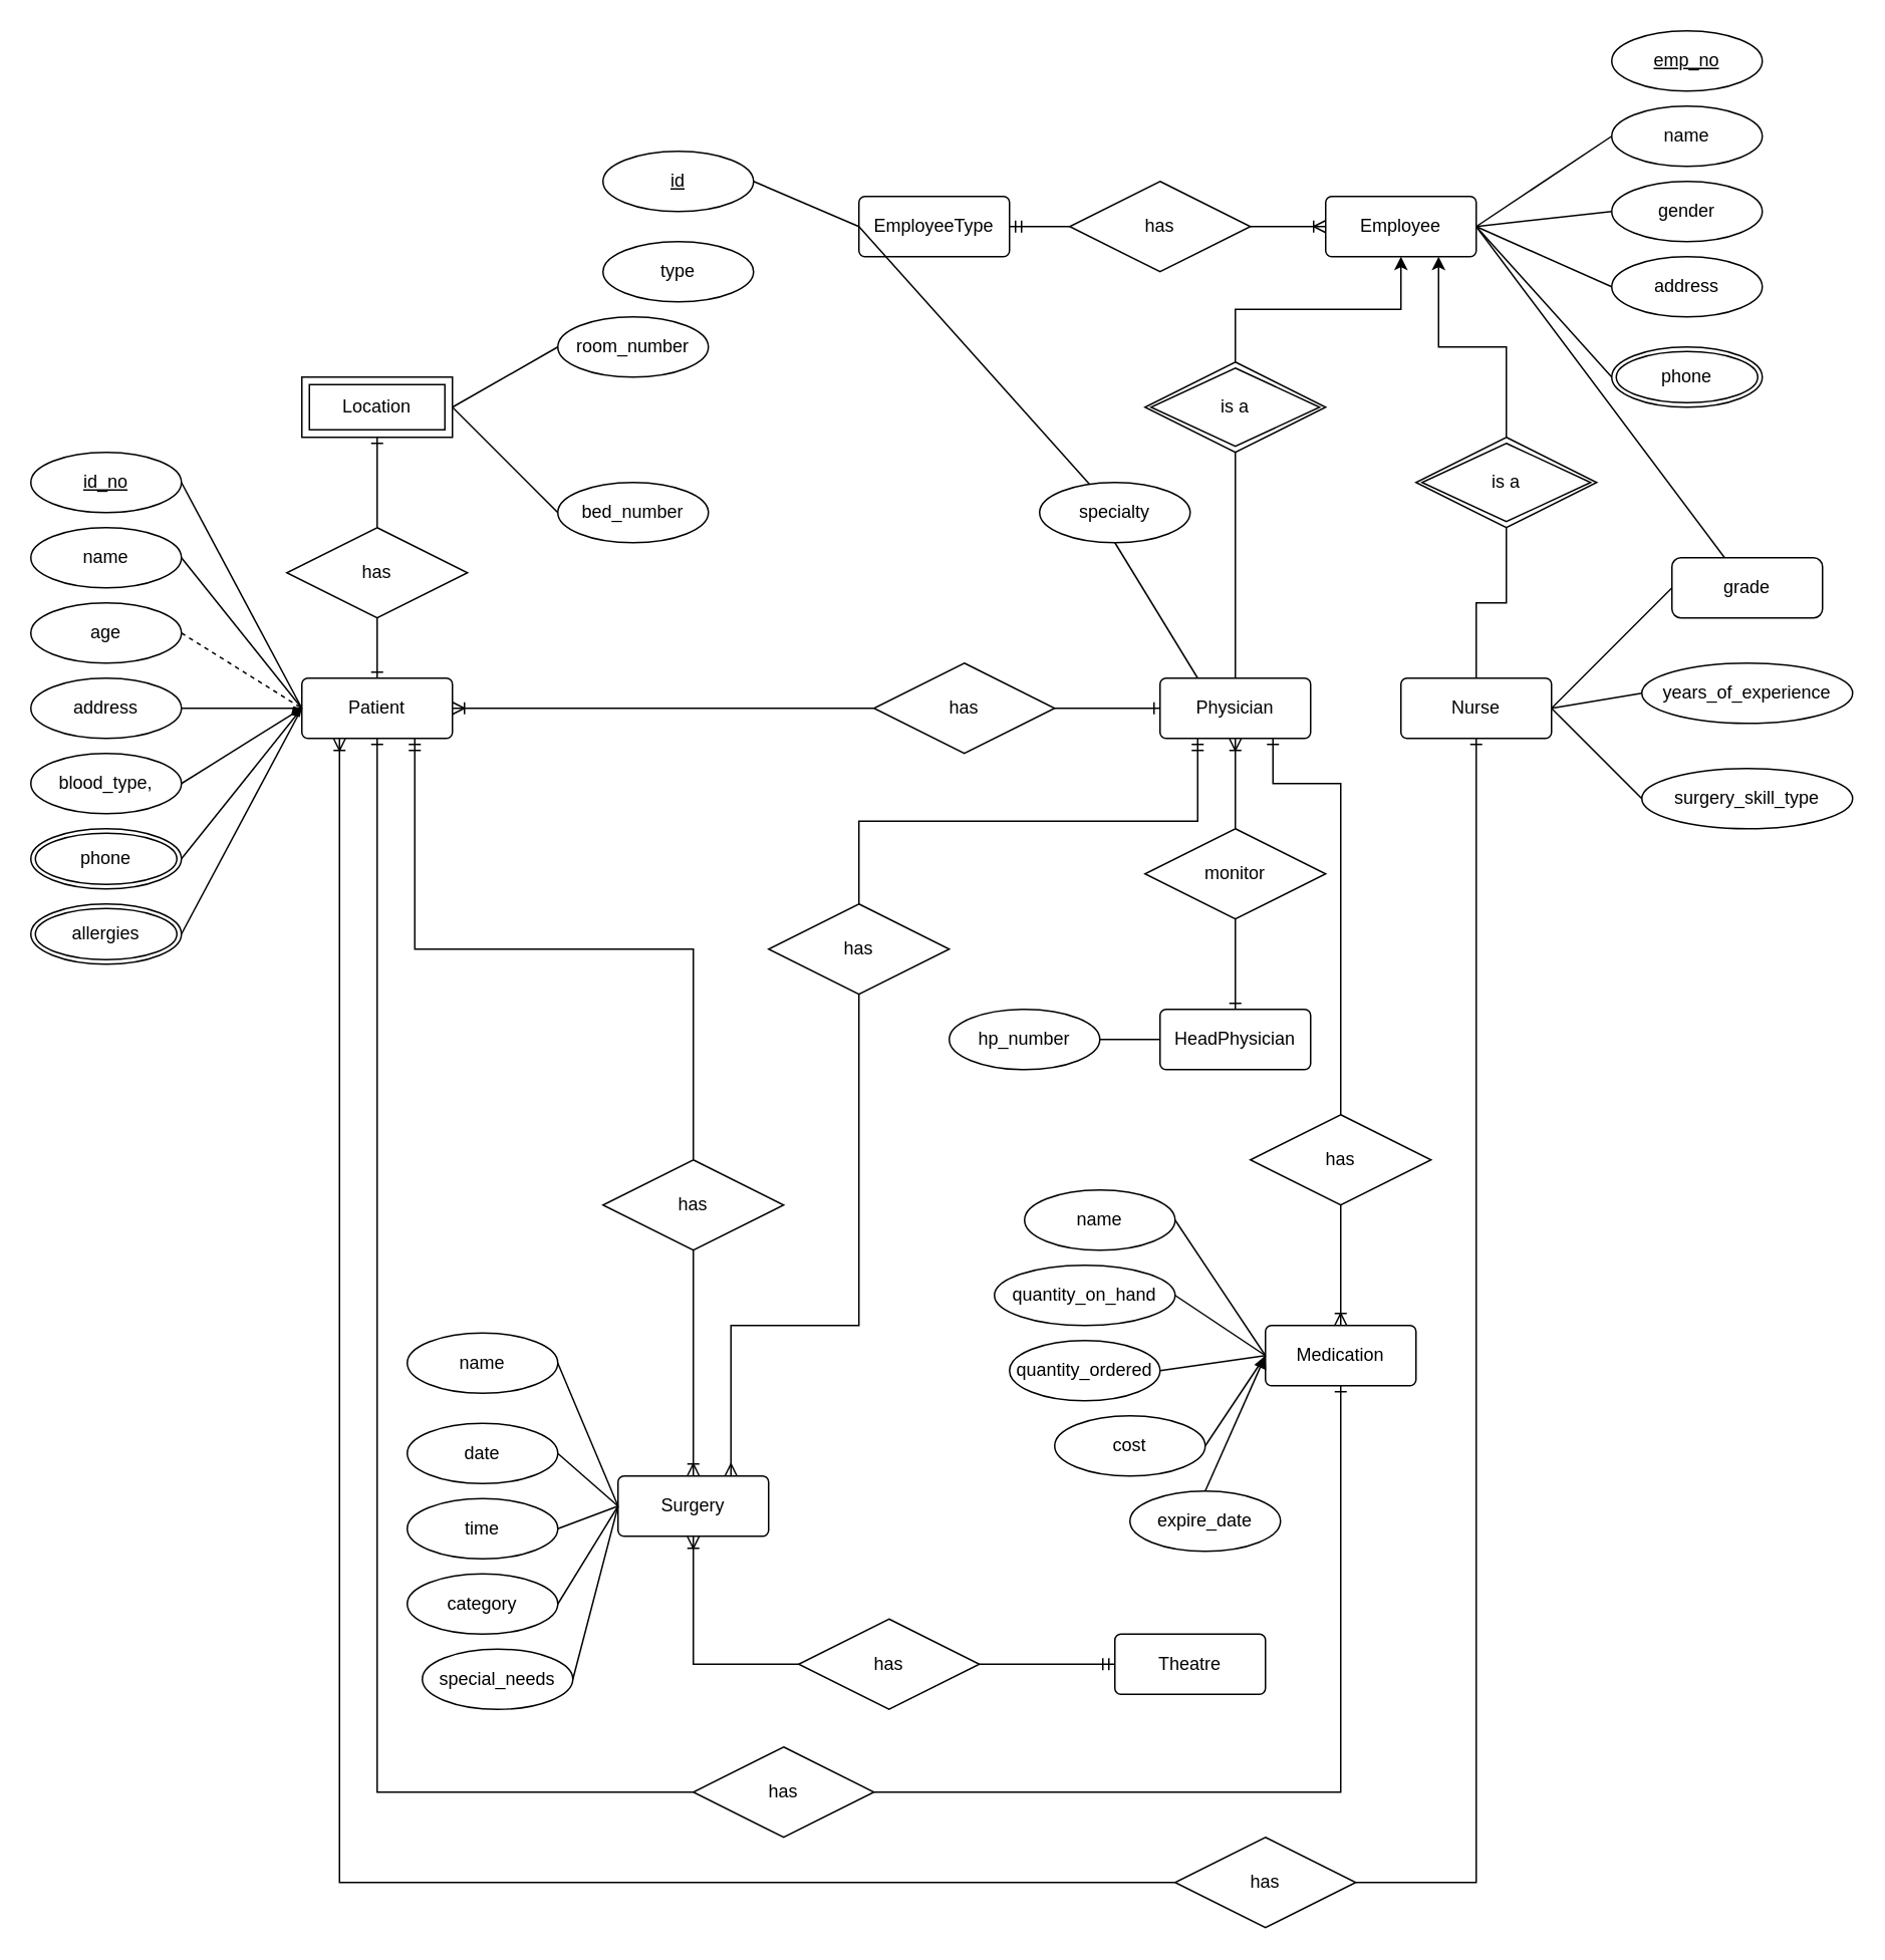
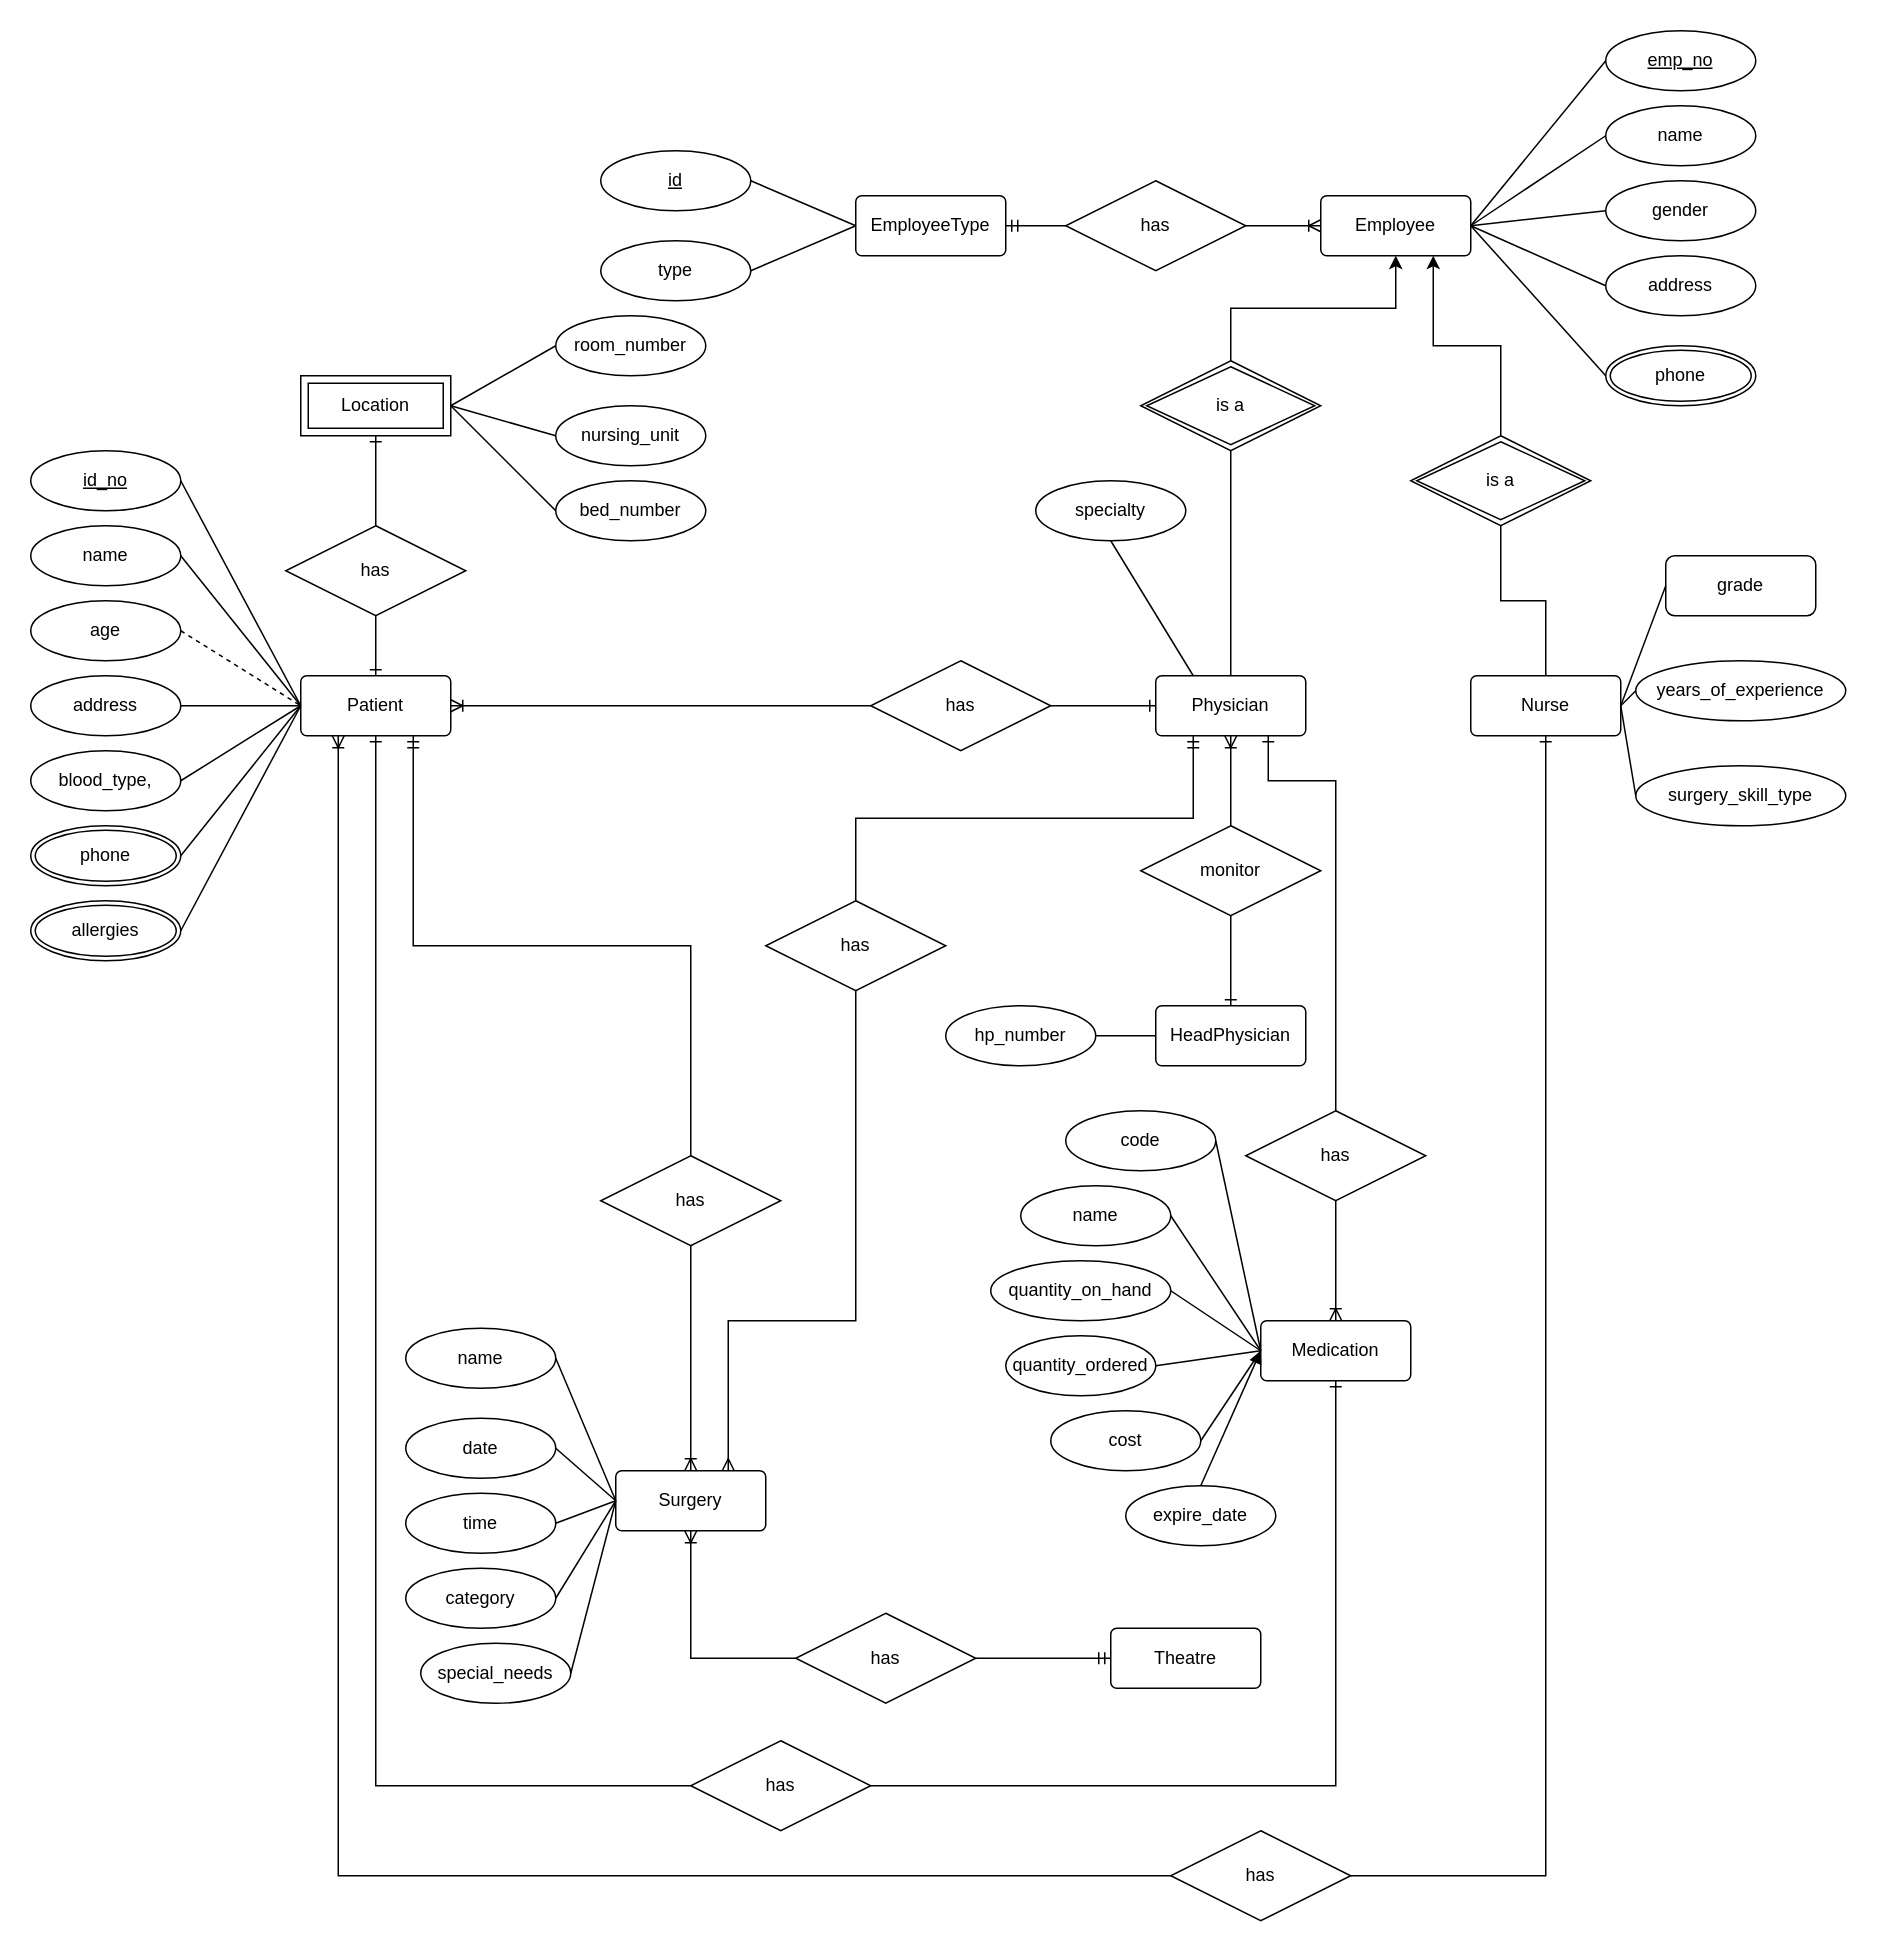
- <mxCell id="17" value="" style="endArrow=none;html=1;rounded=0;exitX=0;exitY=0.5;exitDx=0;exitDy=0;" parent="1" source="13" target="24" edge="1"><mxGeometry width="50" height="50" relative="1" as="geometry"><mxPoint x="870" y="100" as="sourcePoint" /><mxPoint x="920" y="50" as="targetPoint" /></mxGeometry></mxCell>
+ <mxCell id="17" value="" style="endArrow=none;html=1;rounded=0;exitX=0;exitY=0.5;exitDx=0;exitDy=0;entryX=1;entryY=0.5;entryDx=0;entryDy=0;" parent="1" source="13" target="15" edge="1"><mxGeometry width="50" height="50" relative="1" as="geometry"><mxPoint x="870" y="100" as="sourcePoint" /><mxPoint x="920" y="50" as="targetPoint" /></mxGeometry></mxCell>
- <mxCell id="8" value="" style="endArrow=none;html=1;rounded=0;exitX=1;exitY=0.5;exitDx=0;exitDy=0;" parent="1" source="2" target="41" edge="1"><mxGeometry width="50" height="50" relative="1" as="geometry"><mxPoint x="1180" y="310" as="sourcePoint" /><mxPoint x="1230" y="260" as="targetPoint" /></mxGeometry></mxCell>
+ <mxCell id="8" value="" style="endArrow=none;html=1;rounded=0;exitX=1;exitY=0.5;exitDx=0;exitDy=0;entryX=0;entryY=0.5;entryDx=0;entryDy=0;" parent="1" source="2" target="3" edge="1"><mxGeometry width="50" height="50" relative="1" as="geometry"><mxPoint x="1180" y="310" as="sourcePoint" /><mxPoint x="1230" y="260" as="targetPoint" /></mxGeometry></mxCell>
+ <mxCell id="69" value="" style="endArrow=none;html=1;rounded=0;entryX=0;entryY=0.5;entryDx=0;entryDy=0;exitX=1;exitY=0.5;exitDx=0;exitDy=0;" parent="1" source="64" target="67" edge="1"><mxGeometry width="50" height="50" relative="1" as="geometry"><mxPoint x="290" y="400" as="sourcePoint" /><mxPoint x="340" y="350" as="targetPoint" /></mxGeometry></mxCell>
+ <mxCell id="67" value="nursing_unit" style="ellipse;whiteSpace=wrap;html=1;align=center;" parent="1" vertex="1"><mxGeometry x="370" y="270" width="100" height="40" as="geometry" /></mxCell>
- <mxCell id="23" value="Nurse" style="rounded=1;arcSize=10;whiteSpace=wrap;html=1;align=center;" parent="1" vertex="1"><mxGeometry x="930" y="450" width="100" height="40" as="geometry" /></mxCell>
+ <mxCell id="23" value="Nurse" style="rounded=1;arcSize=10;whiteSpace=wrap;html=1;align=center;" parent="1" vertex="1"><mxGeometry x="980" y="450" width="100" height="40" as="geometry" /></mxCell>
- <mxCell id="61" value="" style="endArrow=diamond;html=1;rounded=0;exitX=1;exitY=0.5;exitDx=0;exitDy=0;entryX=0;entryY=0.5;entryDx=0;entryDy=0;" parent="1" source="55" target="31" edge="1"><mxGeometry width="50" height="50" relative="1" as="geometry"><mxPoint x="280" y="590" as="sourcePoint" /><mxPoint x="330" y="540" as="targetPoint" /></mxGeometry></mxCell>
+ <mxCell id="61" value="" style="endArrow=none;html=1;rounded=0;exitX=1;exitY=0.5;exitDx=0;exitDy=0;entryX=0;entryY=0.5;entryDx=0;entryDy=0;" parent="1" source="55" target="31" edge="1"><mxGeometry width="50" height="50" relative="1" as="geometry"><mxPoint x="280" y="590" as="sourcePoint" /><mxPoint x="330" y="540" as="targetPoint" /></mxGeometry></mxCell>
+ <mxCell id="75" value="code" style="ellipse;whiteSpace=wrap;html=1;align=center;" parent="1" vertex="1"><mxGeometry x="710" y="740" width="100" height="40" as="geometry" /></mxCell>
+ <mxCell id="104" value="" style="endArrow=none;html=1;rounded=0;entryX=0;entryY=0.5;entryDx=0;entryDy=0;exitX=1;exitY=0.5;exitDx=0;exitDy=0;" edge="1" parent="1" source="75" target="74"><mxGeometry width="50" height="50" relative="1" as="geometry"><mxPoint x="510" y="880" as="sourcePoint" /><mxPoint x="560" y="830" as="targetPoint" /></mxGeometry></mxCell>
